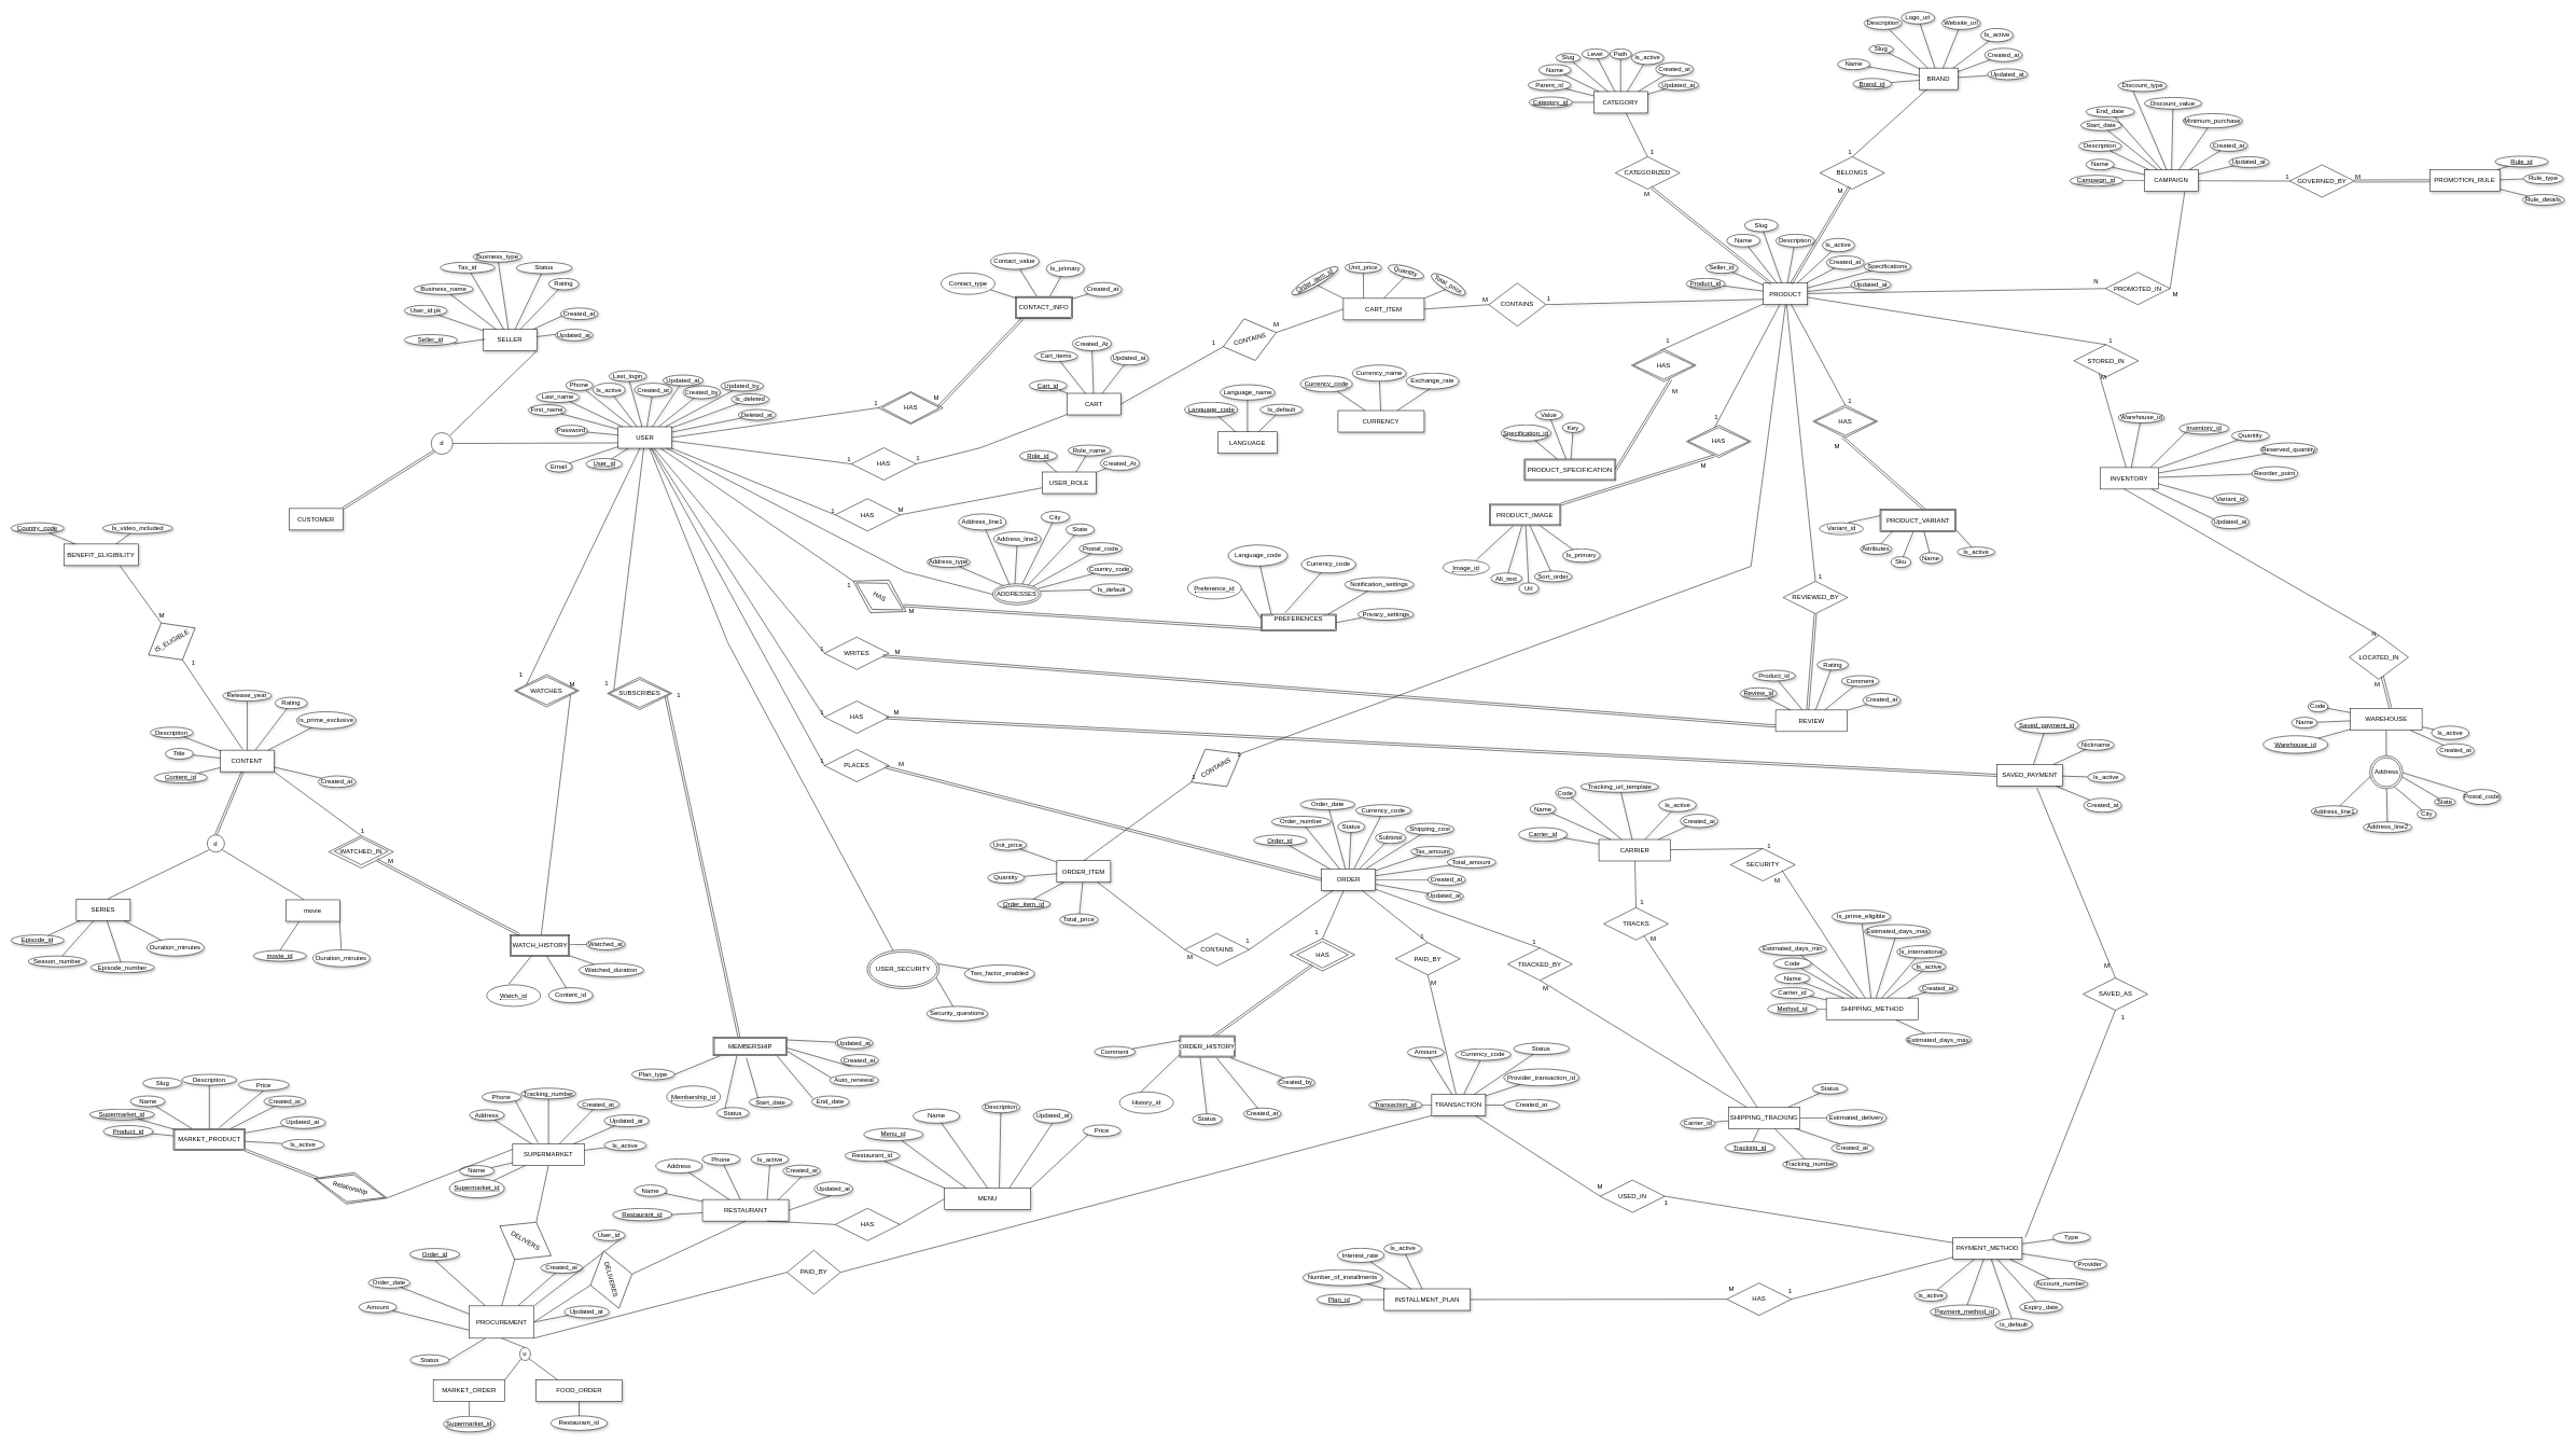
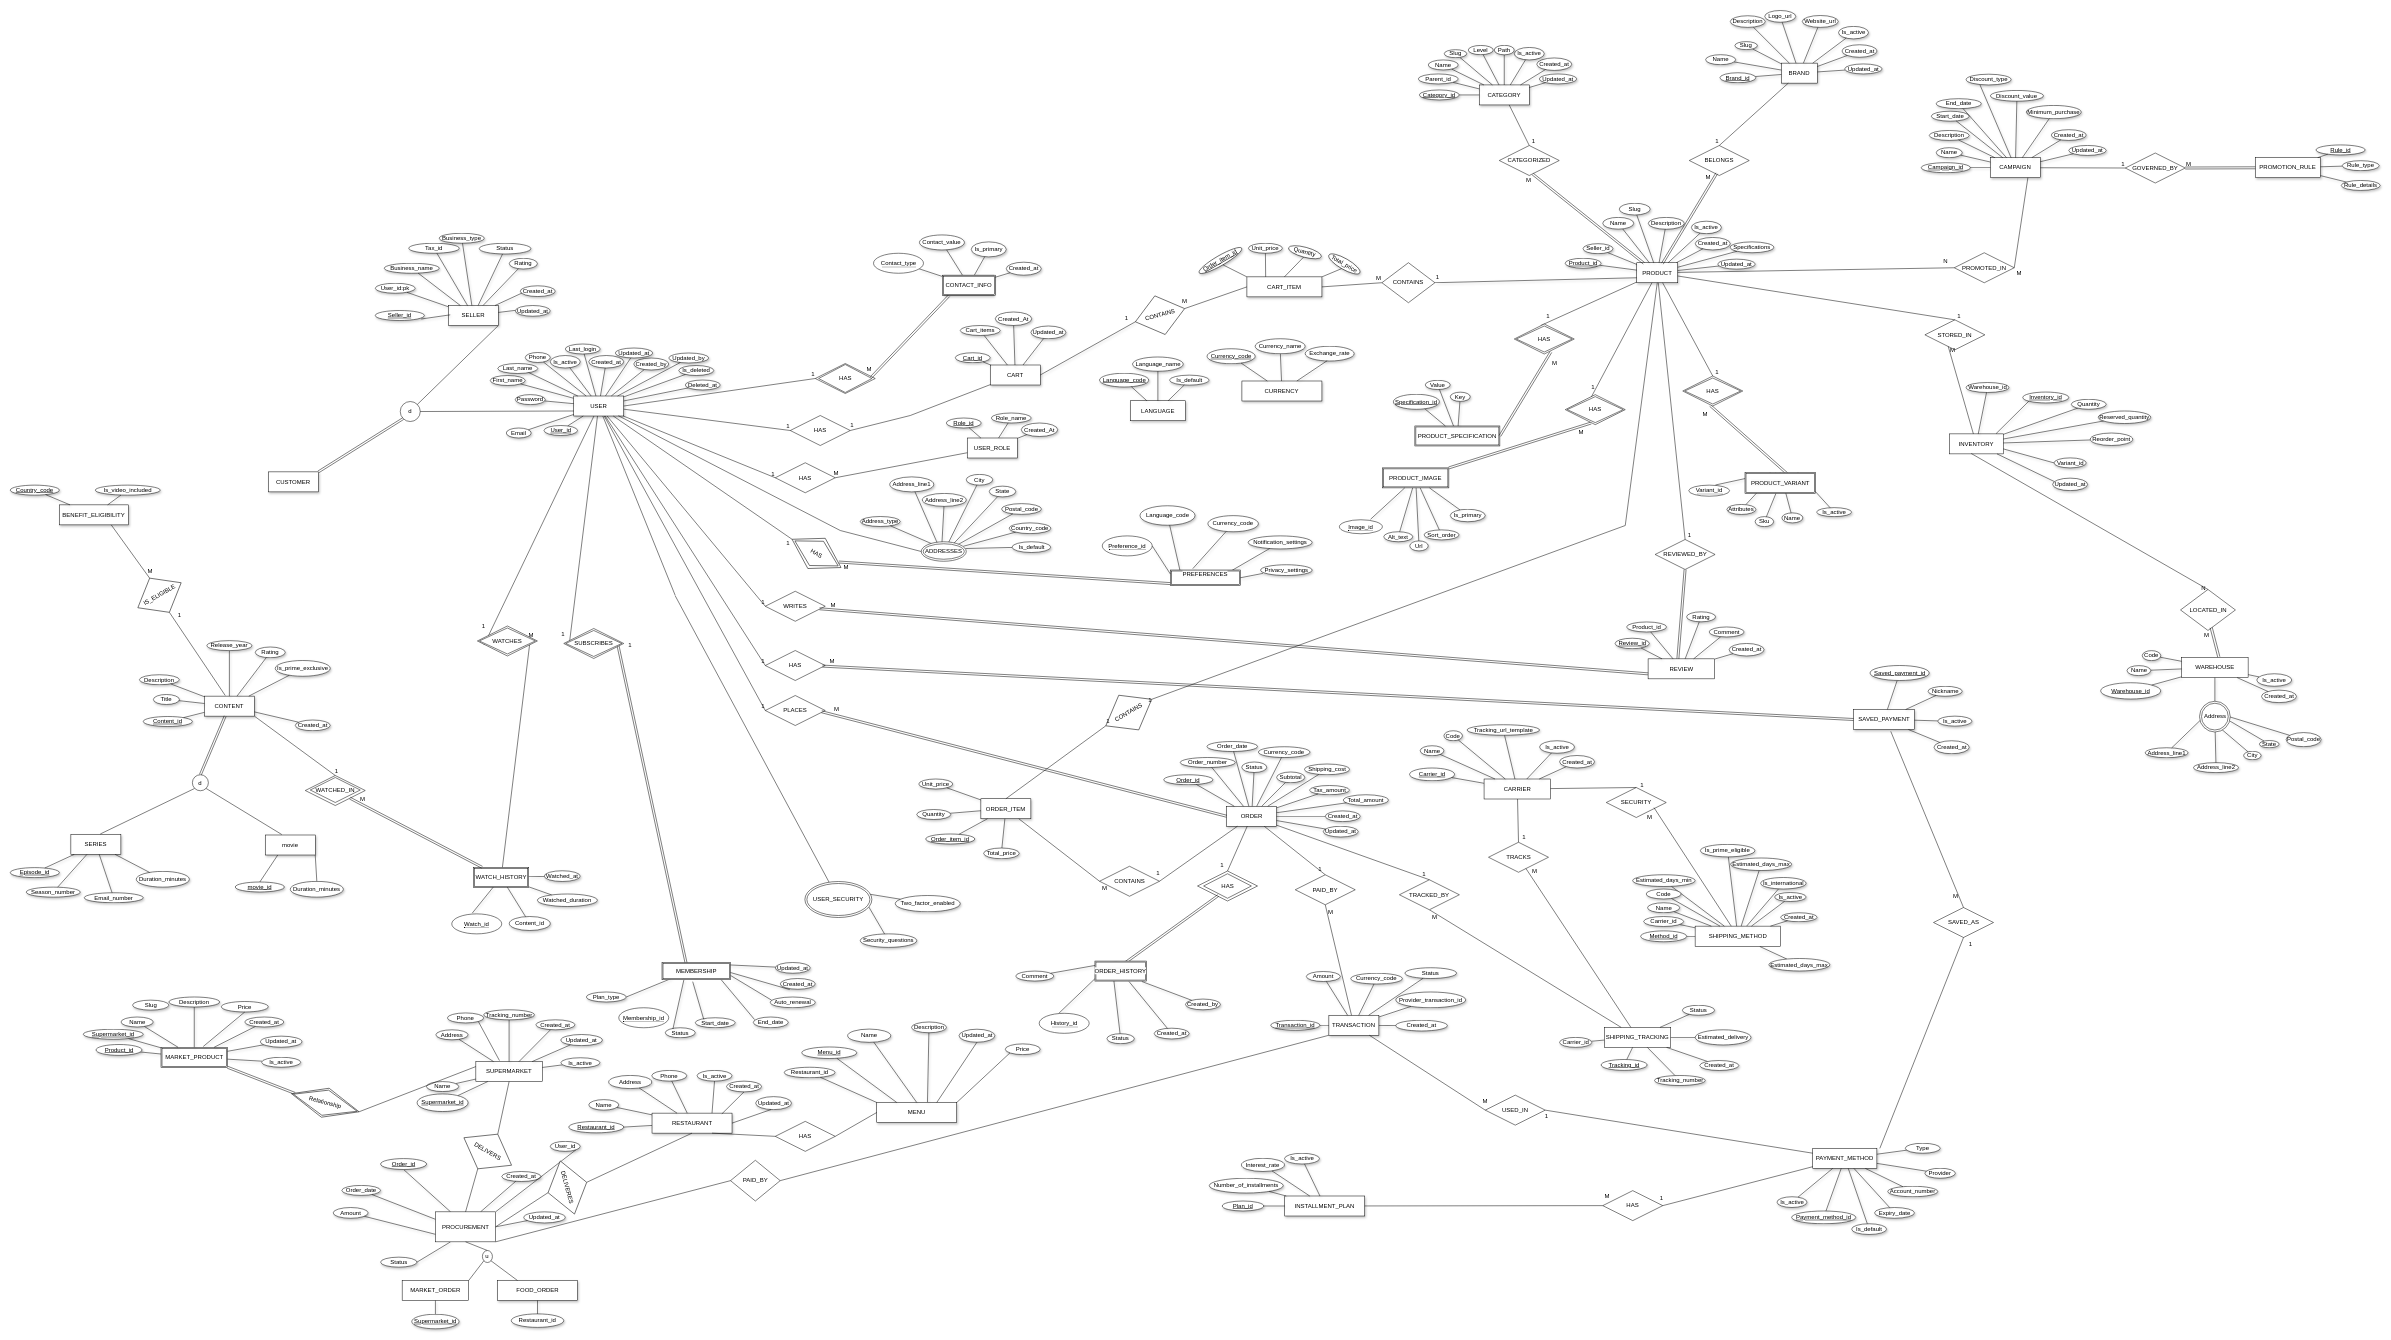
- <mxCell id="399" value="Episode_number" style="ellipse;whiteSpace=wrap;html=1;align=center;shadow=1;" parent="1" vertex="1"><mxGeometry x="168" y="1784.5" width="118" height="20" as="geometry" /></mxCell>
+ <mxCell id="399" value="Email_number" style="ellipse;whiteSpace=wrap;html=1;align=center;shadow=1;" parent="1" vertex="1"><mxGeometry x="168" y="1784.5" width="118" height="20" as="geometry" /></mxCell>
